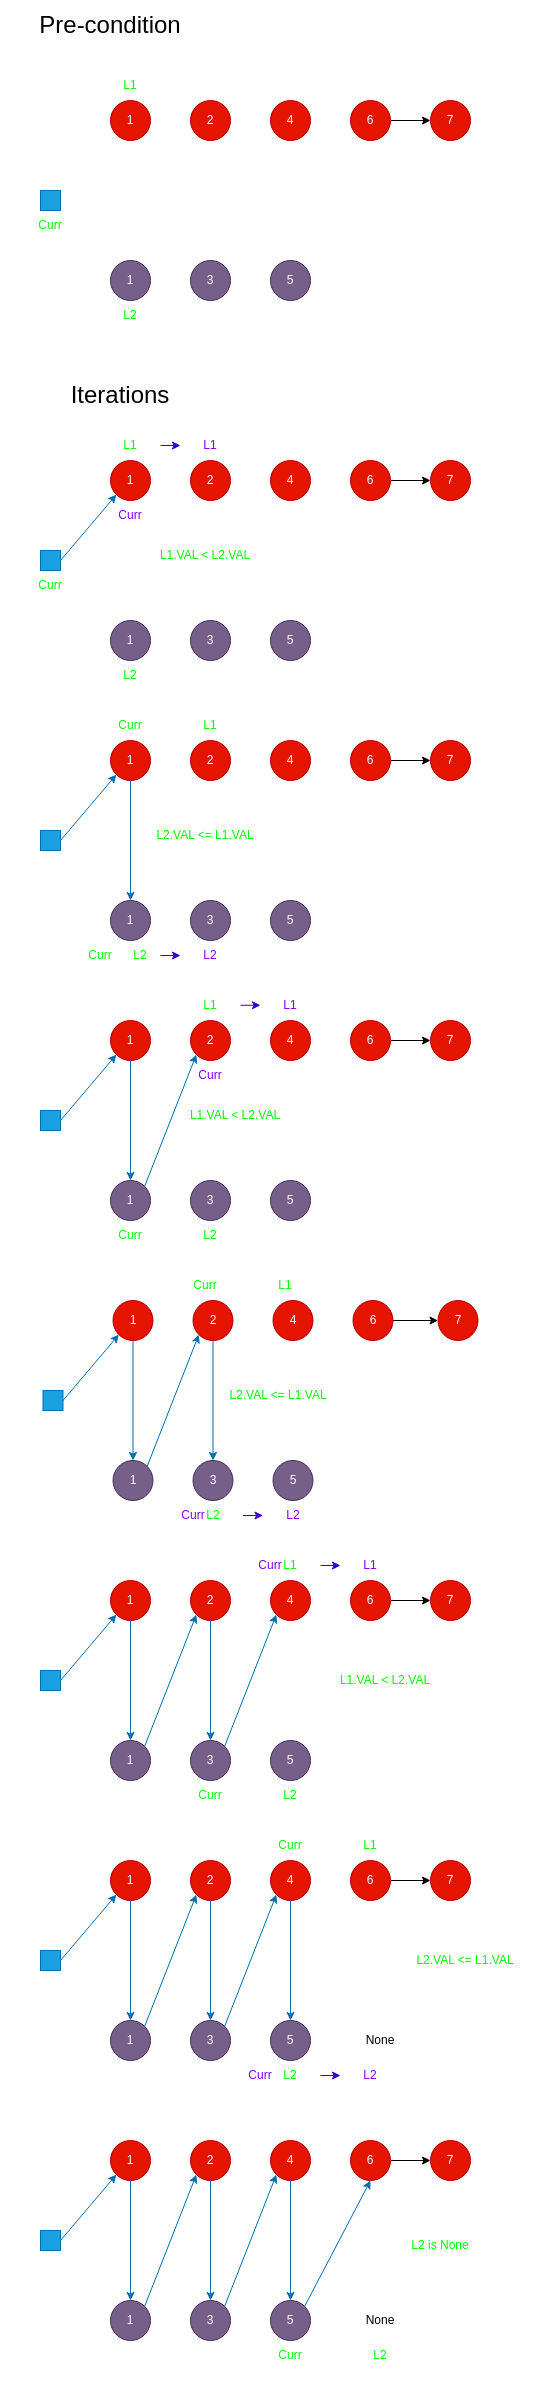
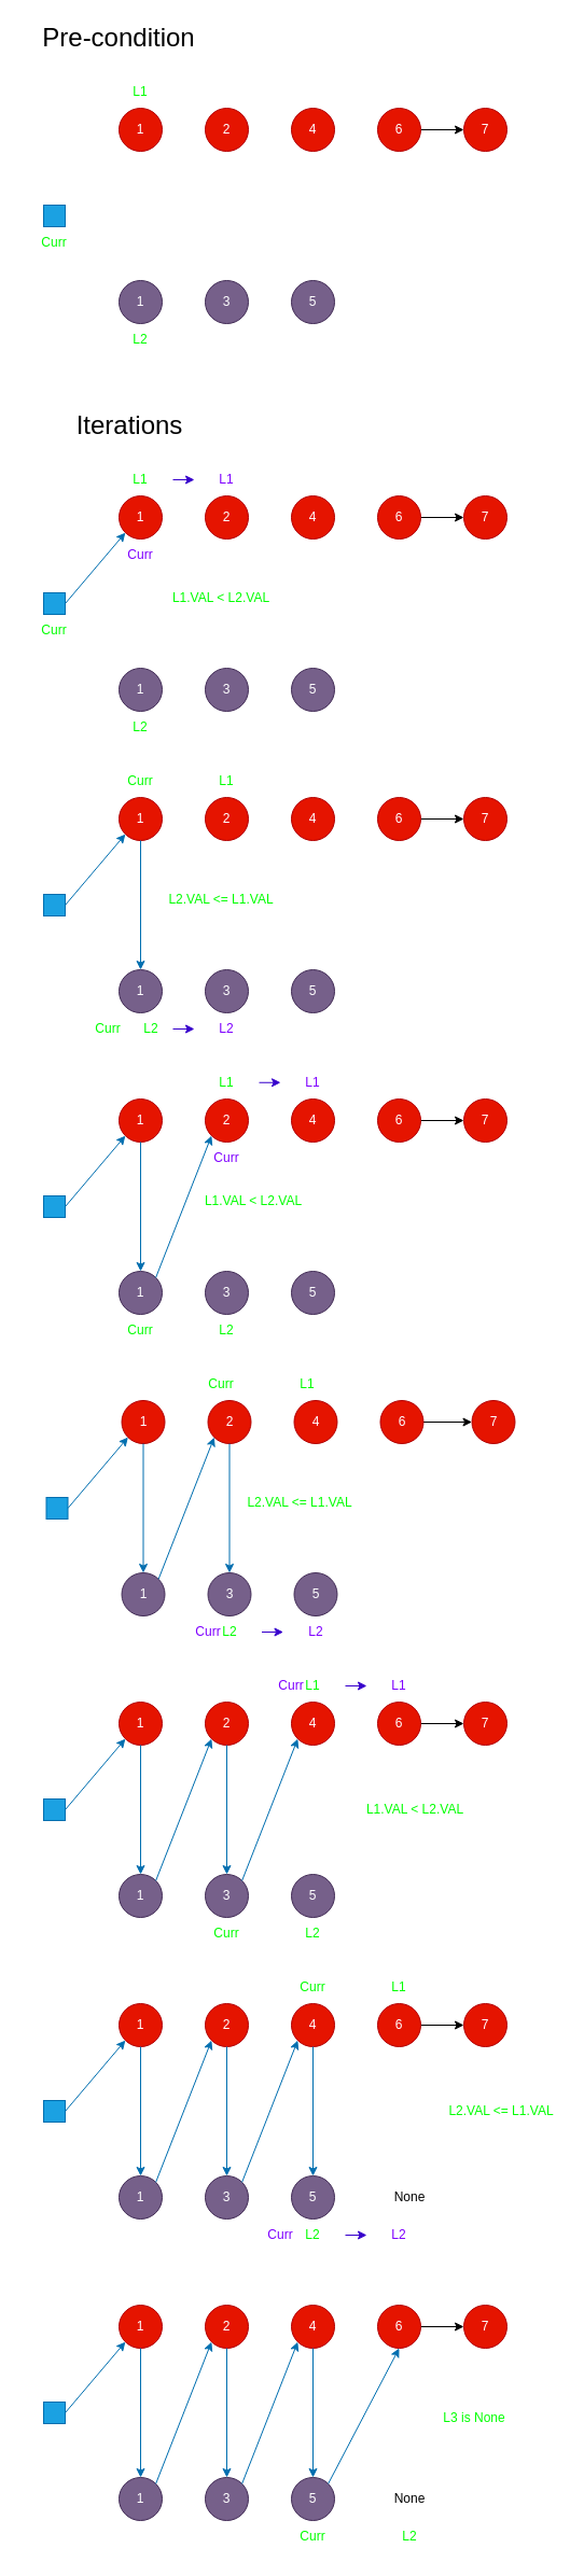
- <mxCell id="19" value="Pre-condition" style="text;html=1;strokeColor=none;fillColor=none;align=center;verticalAlign=middle;whiteSpace=wrap;rounded=0;fontSize=24;" vertex="1" parent="1"><mxGeometry x="30" y="10" width="160" height="30" as="geometry" /></mxCell>
+ <mxCell id="19" value="Pre-condition" style="text;html=1;strokeColor=none;fillColor=none;align=center;verticalAlign=middle;whiteSpace=wrap;rounded=0;fontSize=24;" vertex="1" parent="1"><mxGeometry x="30" y="20" width="160" height="30" as="geometry" /></mxCell>
- <mxCell id="169" value="L2 is None" style="text;html=1;align=center;verticalAlign=middle;whiteSpace=wrap;rounded=0;fontColor=#00FF00;" vertex="1" parent="1"><mxGeometry x="395" y="2230" width="90" height="30" as="geometry" /></mxCell>
+ <mxCell id="169" value="L3 is None" style="text;html=1;align=center;verticalAlign=middle;whiteSpace=wrap;rounded=0;fontColor=#00FF00;" vertex="1" parent="1"><mxGeometry x="395" y="2230" width="90" height="30" as="geometry" /></mxCell>
